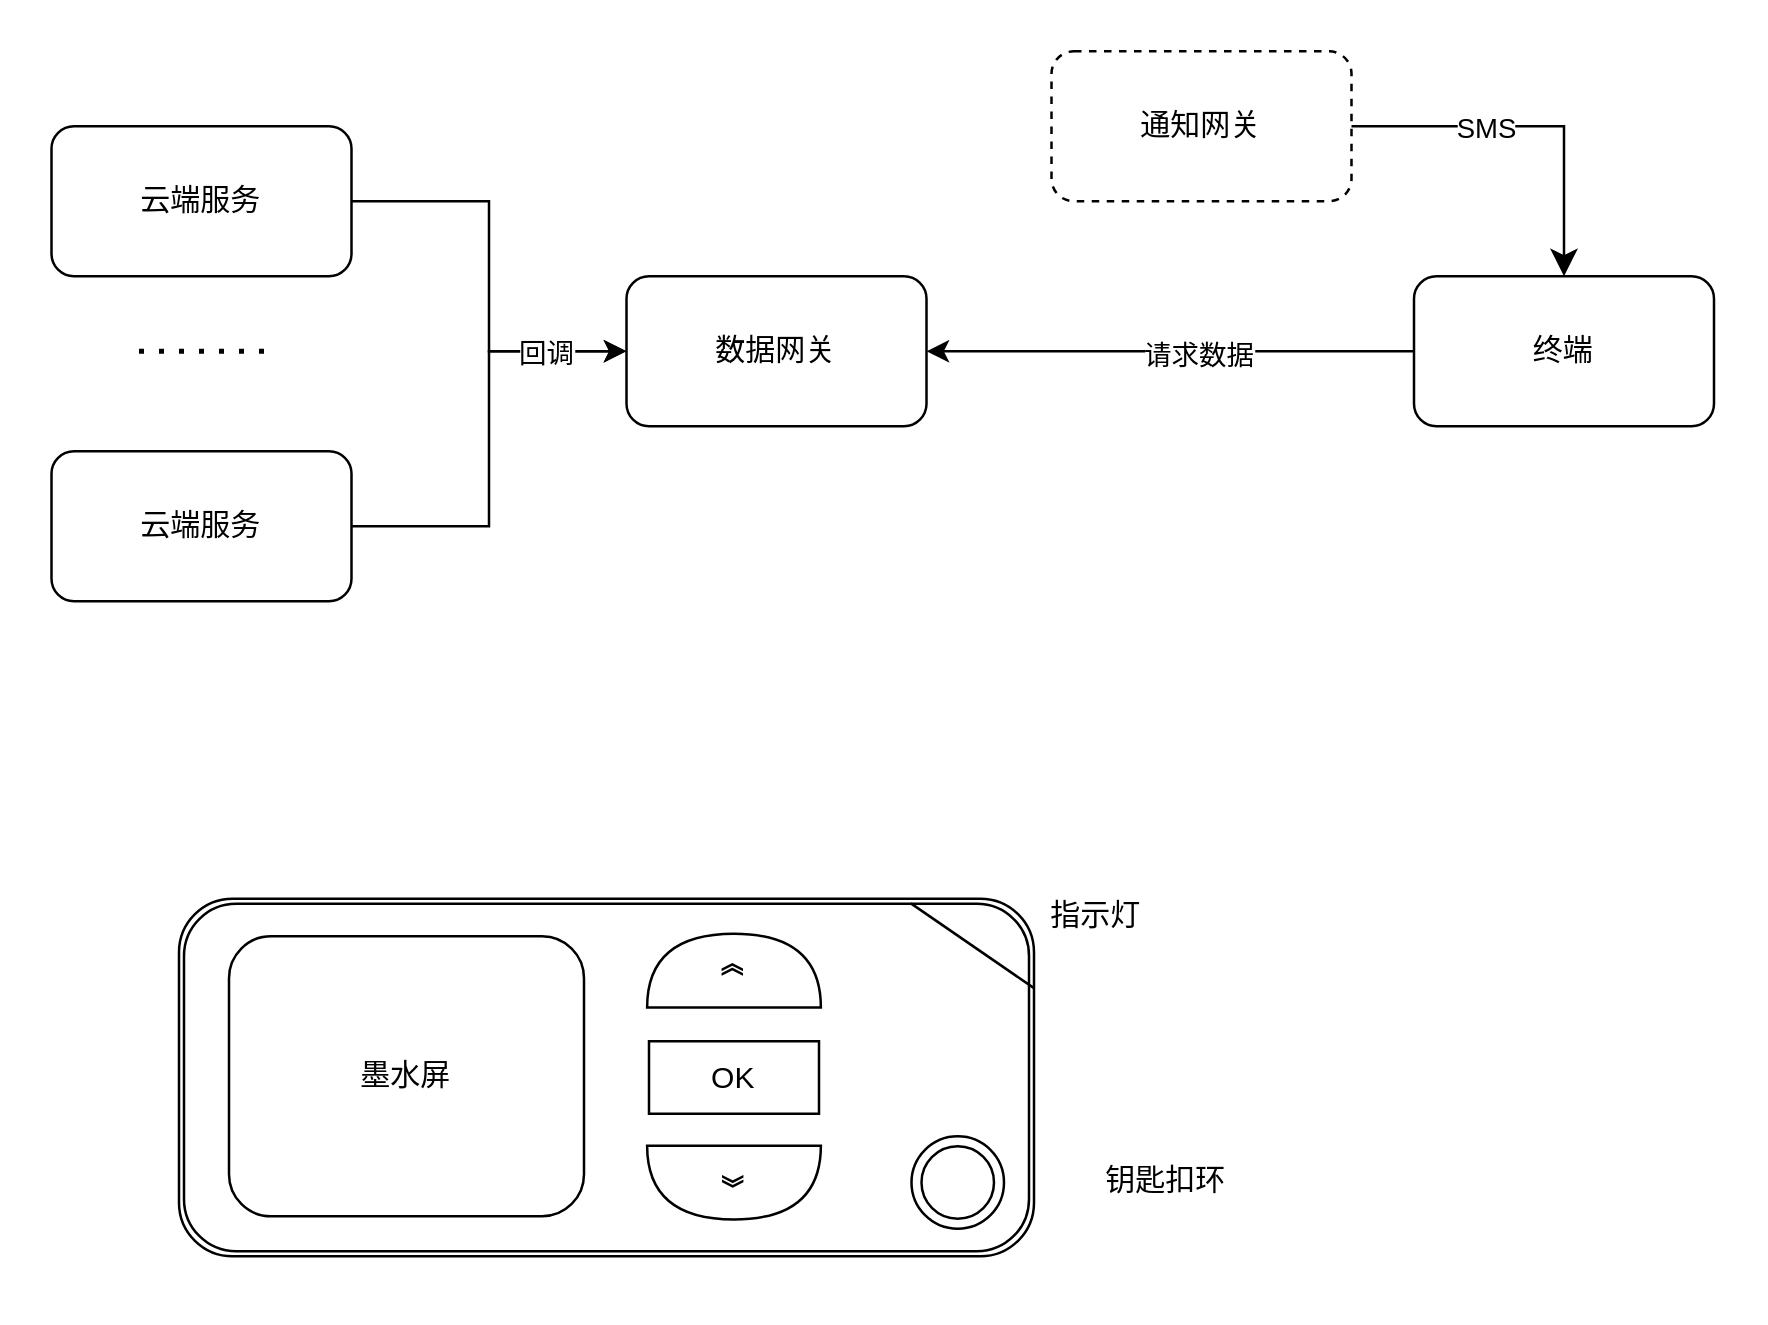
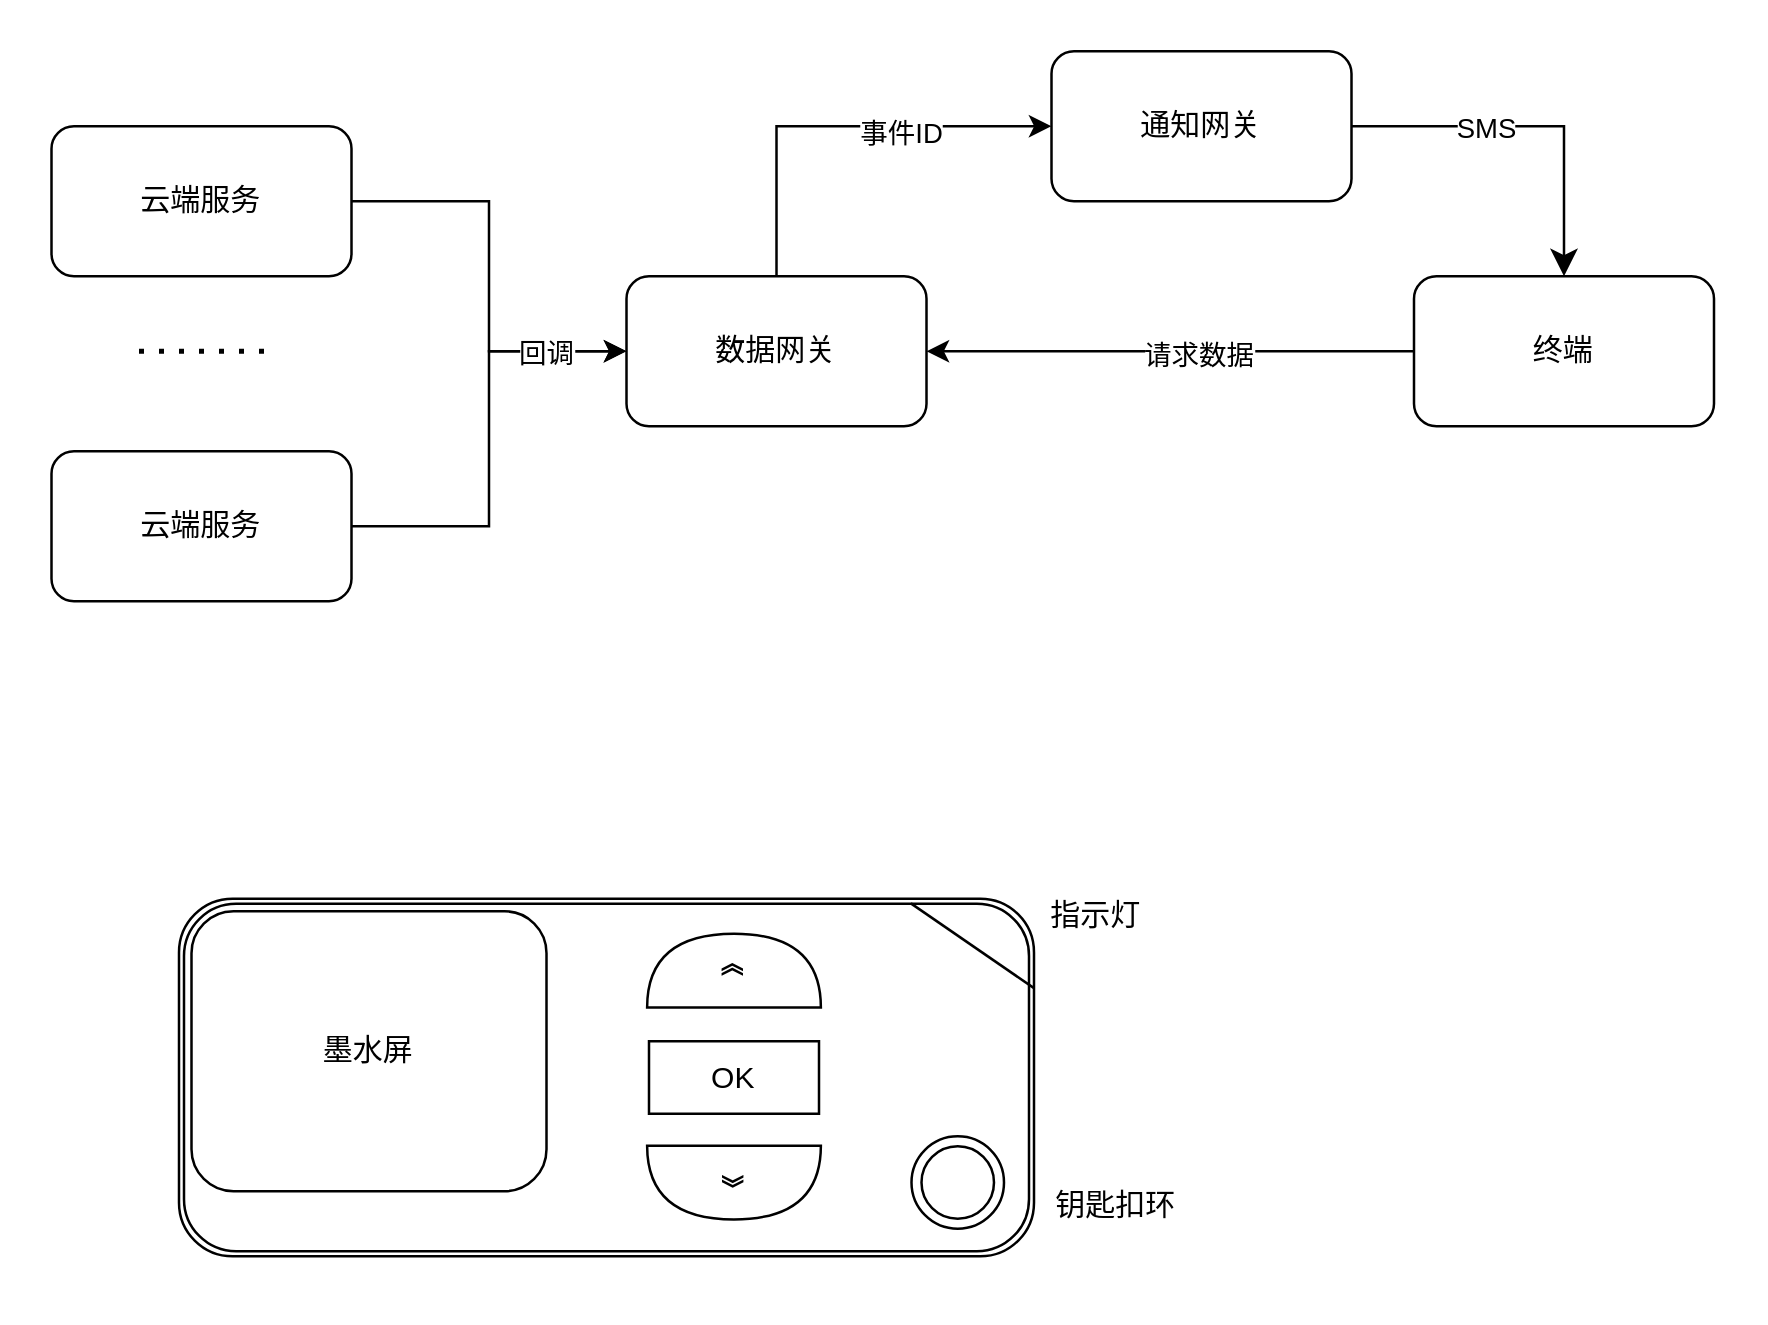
+ <mxCell id="7" style="edgeStyle=orthogonalEdgeStyle;rounded=0;orthogonalLoop=1;jettySize=auto;html=1;entryX=0;entryY=0.5;entryDx=0;entryDy=0;" edge="1" parent="1" source="9" target="10"><mxGeometry relative="1" as="geometry"><Array as="points"><mxPoint x="310" y="50" /></Array></mxGeometry></mxCell>
+ <mxCell id="8" value="事件ID" style="edgeLabel;html=1;align=center;verticalAlign=middle;resizable=0;points=[];" vertex="1" connectable="0" parent="7"><mxGeometry x="0.282" y="-2" relative="1" as="geometry"><mxPoint as="offset" /></mxGeometry></mxCell>
- <mxCell id="10" value="通知网关" style="rounded=1;whiteSpace=wrap;html=1;dashed=1;" vertex="1" parent="1"><mxGeometry x="420" y="20" width="120" height="60" as="geometry" /></mxCell>
+ <mxCell id="10" value="通知网关" style="rounded=1;whiteSpace=wrap;html=1;" vertex="1" parent="1"><mxGeometry x="420" y="20" width="120" height="60" as="geometry" /></mxCell>
- <mxCell id="19" value="墨水屏" style="rounded=1;whiteSpace=wrap;html=1;" vertex="1" parent="1"><mxGeometry x="91" y="374" width="142" height="112" as="geometry" /></mxCell>
+ <mxCell id="19" value="墨水屏" style="rounded=1;whiteSpace=wrap;html=1;" vertex="1" parent="1"><mxGeometry x="76" y="364" width="142" height="112" as="geometry" /></mxCell>
- <mxCell id="25" value="钥匙扣环" style="text;html=1;whiteSpace=wrap;strokeColor=none;fillColor=none;align=center;verticalAlign=middle;rounded=0;" vertex="1" parent="1"><mxGeometry x="436" y="457" width="60" height="30" as="geometry" /></mxCell>
+ <mxCell id="25" value="钥匙扣环" style="text;html=1;whiteSpace=wrap;strokeColor=none;fillColor=none;align=center;verticalAlign=middle;rounded=0;" vertex="1" parent="1"><mxGeometry x="416" y="467" width="60" height="30" as="geometry" /></mxCell>
